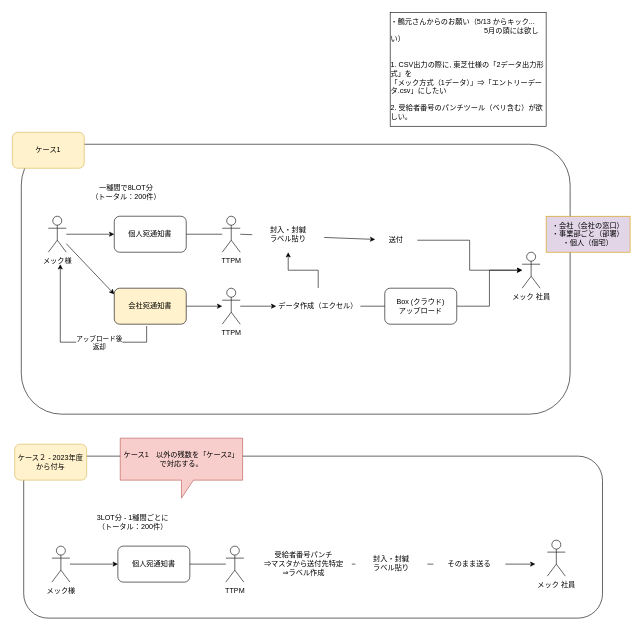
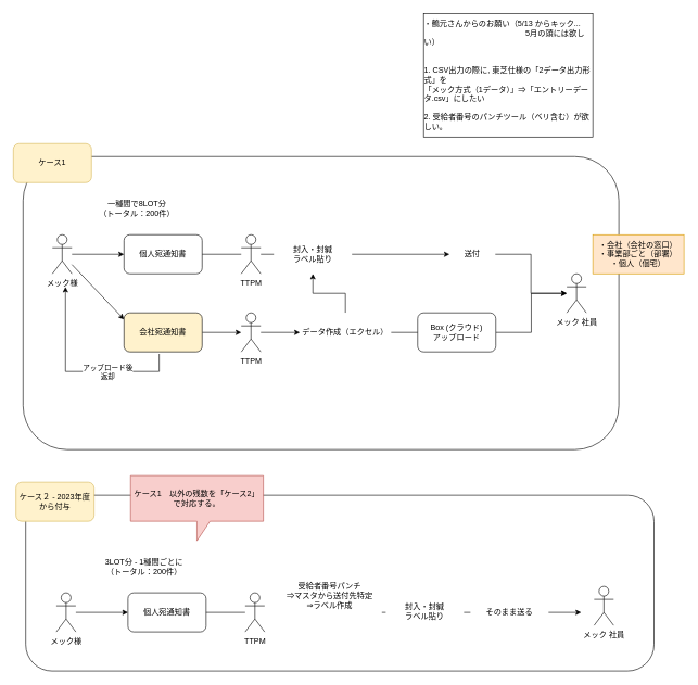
- <mxCell id="40" value="・会社（会社の窓口）&lt;br&gt;・事業部ごと（部署）&lt;br&gt;・個人（個宅）" style="rounded=0;whiteSpace=wrap;html=1;fillColor=#e1d5e7;strokeColor=#d79b00;" parent="1" vertex="1"><mxGeometry x="910" y="360" width="140" height="60" as="geometry" /></mxCell>
+ <mxCell id="40" value="・会社（会社の窓口）&lt;br&gt;・事業部ごと（部署）&lt;br&gt;・個人（個宅）" style="rounded=0;whiteSpace=wrap;html=1;fillColor=#ffe6cc;strokeColor=#d79b00;" parent="1" vertex="1"><mxGeometry x="910" y="360" width="140" height="60" as="geometry" /></mxCell>
- <mxCell id="10" value="送付" style="rounded=0;whiteSpace=wrap;html=1;strokeColor=none;" parent="1" vertex="1"><mxGeometry x="625" y="370" width="70" height="60" as="geometry" /></mxCell>
+ <mxCell id="10" value="送付" style="rounded=0;whiteSpace=wrap;html=1;strokeColor=none;" parent="1" vertex="1"><mxGeometry x="690" y="360" width="70" height="60" as="geometry" /></mxCell>
- <mxCell id="28" value="受給者番号パンチ&lt;br&gt;⇒マスタから送付先特定&lt;br&gt;⇒ラベル作成" style="rounded=0;whiteSpace=wrap;html=1;strokeColor=none;" parent="21" vertex="1"><mxGeometry x="340" y="69" width="160" height="60" as="geometry" /></mxCell>
+ <mxCell id="28" value="受給者番号パンチ&lt;br&gt;⇒マスタから送付先特定&lt;br&gt;⇒ラベル作成" style="rounded=0;whiteSpace=wrap;html=1;strokeColor=none;" parent="21" vertex="1"><mxGeometry x="340" y="44" width="160" height="60" as="geometry" /></mxCell>
